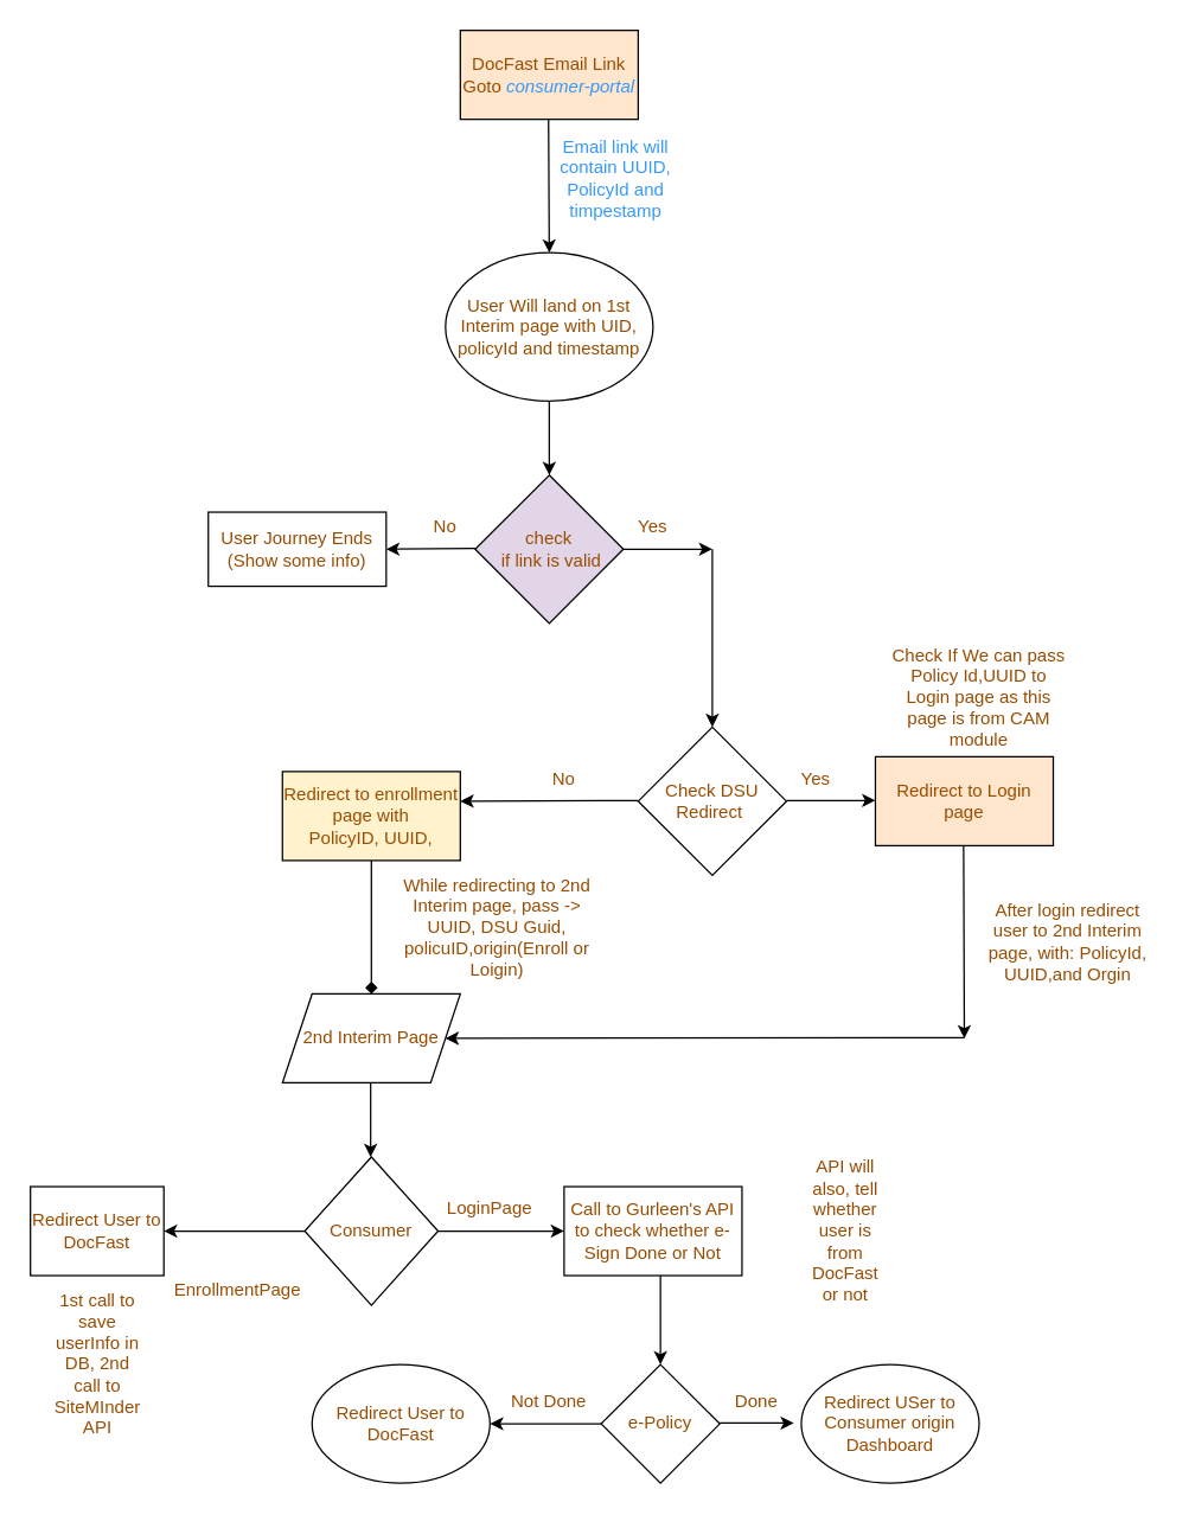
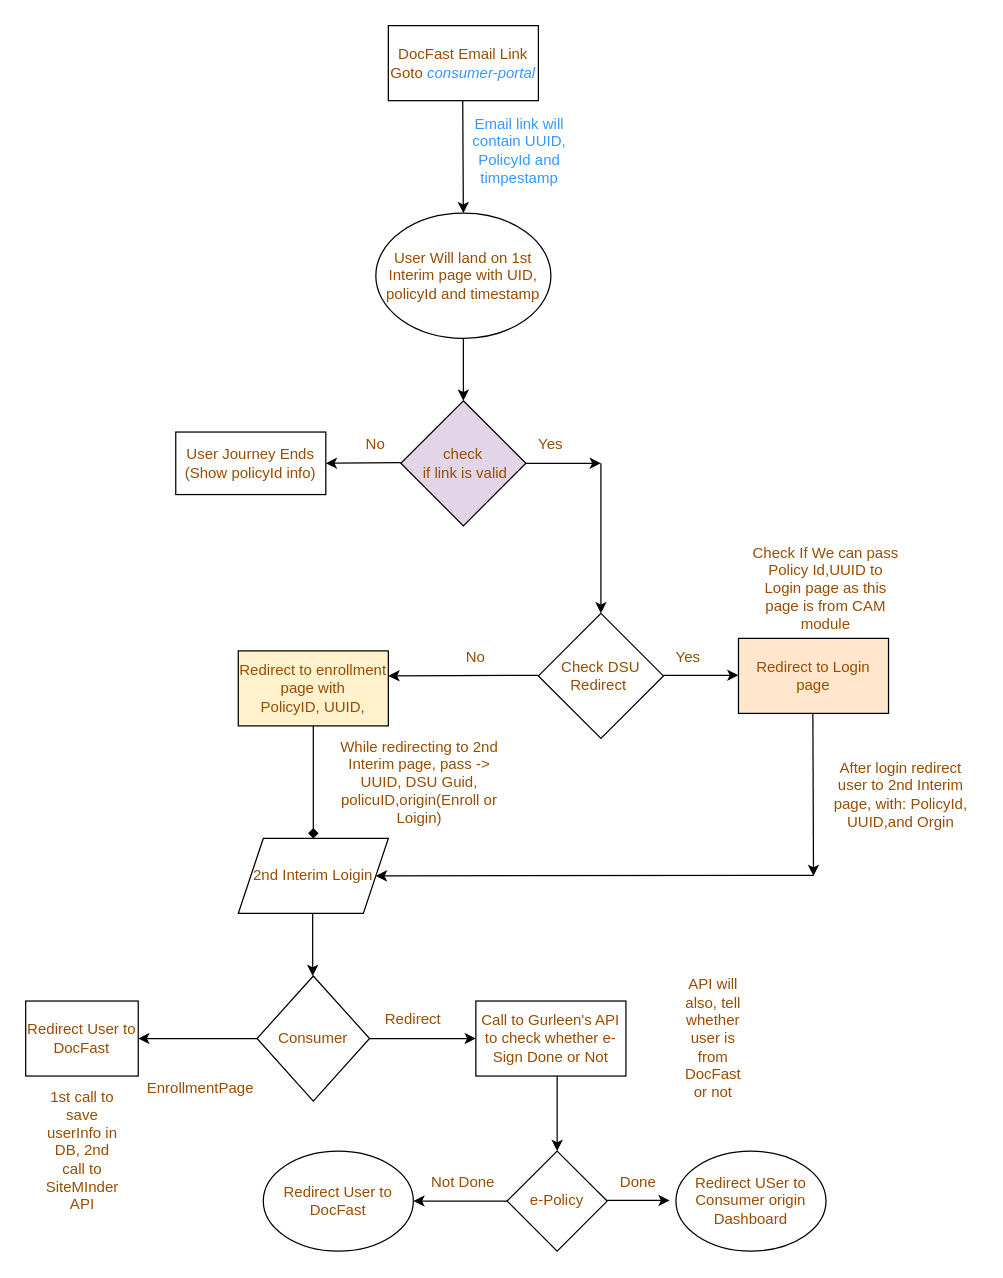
- <mxCell id="2" value="&lt;font color=&quot;#994c00&quot;&gt;DocFast Email Link&lt;br&gt;Goto &lt;/font&gt;&lt;i&gt;&lt;font color=&quot;#3399ff&quot;&gt;consumer-portal&lt;/font&gt;&lt;/i&gt;" style="rounded=0;whiteSpace=wrap;html=1;fillColor=#ffe6cc;" vertex="1" parent="1"><mxGeometry x="310" y="20" width="120" height="60" as="geometry" /></mxCell>
+ <mxCell id="2" value="&lt;font color=&quot;#994c00&quot;&gt;DocFast Email Link&lt;br&gt;Goto &lt;/font&gt;&lt;i&gt;&lt;font color=&quot;#3399ff&quot;&gt;consumer-portal&lt;/font&gt;&lt;/i&gt;" style="rounded=0;whiteSpace=wrap;html=1;" vertex="1" parent="1"><mxGeometry x="310" y="20" width="120" height="60" as="geometry" /></mxCell>
- <mxCell id="12" value="&lt;font color=&quot;#994c00&quot;&gt;User Journey Ends&lt;br&gt;(Show some info)&lt;/font&gt;" style="rounded=0;whiteSpace=wrap;html=1;fontColor=#000000;" vertex="1" parent="1"><mxGeometry x="140" y="345" width="120" height="50" as="geometry" /></mxCell>
+ <mxCell id="12" value="&lt;font color=&quot;#994c00&quot;&gt;User Journey Ends&lt;br&gt;(Show policyId info)&lt;/font&gt;" style="rounded=0;whiteSpace=wrap;html=1;fontColor=#000000;" vertex="1" parent="1"><mxGeometry x="140" y="345" width="120" height="50" as="geometry" /></mxCell>
- <mxCell id="19" value="&lt;font color=&quot;#994c00&quot;&gt;2nd Interim Page&lt;/font&gt;" style="shape=parallelogram;perimeter=parallelogramPerimeter;whiteSpace=wrap;html=1;fixedSize=1;fontColor=#000000;" vertex="1" parent="1"><mxGeometry x="190" y="670" width="120" height="60" as="geometry" /></mxCell>
+ <mxCell id="19" value="&lt;font color=&quot;#994c00&quot;&gt;2nd Interim Loigin&lt;/font&gt;" style="shape=parallelogram;perimeter=parallelogramPerimeter;whiteSpace=wrap;html=1;fixedSize=1;fontColor=#000000;" vertex="1" parent="1"><mxGeometry x="190" y="670" width="120" height="60" as="geometry" /></mxCell>
- <mxCell id="36" value="LoginPage" style="text;html=1;strokeColor=none;fillColor=none;align=center;verticalAlign=middle;whiteSpace=wrap;rounded=0;fontColor=#994C00;" vertex="1" parent="1"><mxGeometry x="300" y="800" width="60" height="30" as="geometry" /></mxCell>
+ <mxCell id="36" value="Redirect" style="text;html=1;strokeColor=none;fillColor=none;align=center;verticalAlign=middle;whiteSpace=wrap;rounded=0;fontColor=#994C00;" vertex="1" parent="1"><mxGeometry x="300" y="800" width="60" height="30" as="geometry" /></mxCell>
